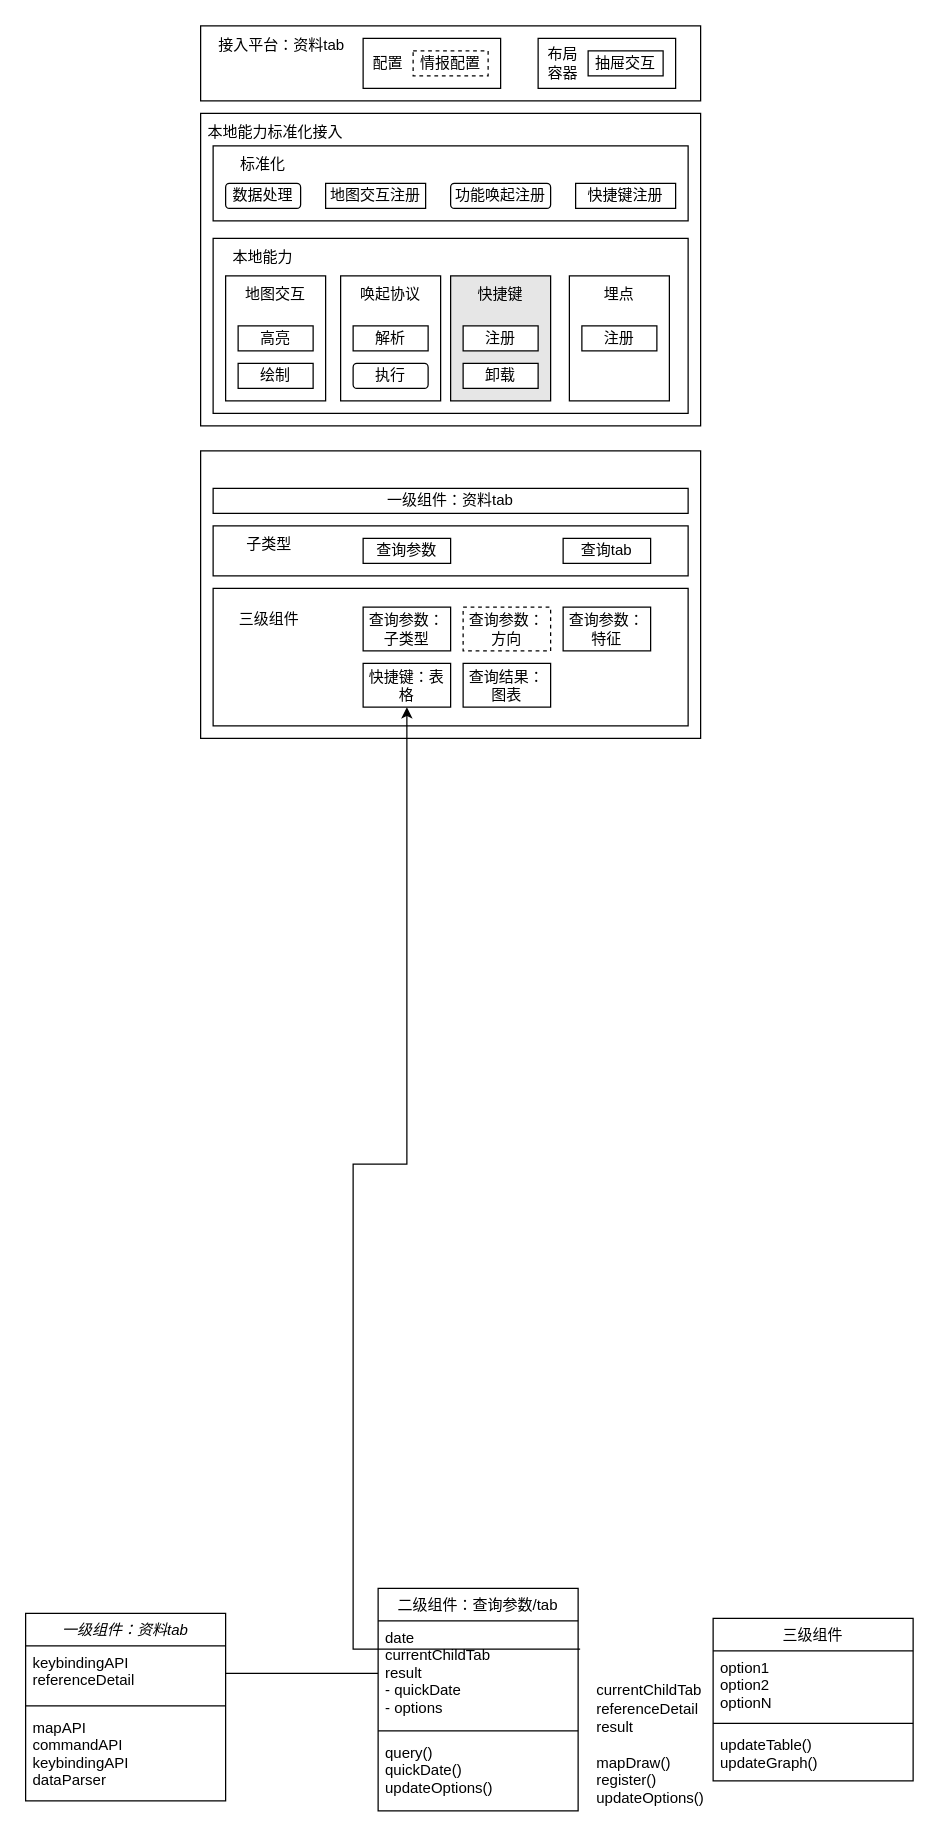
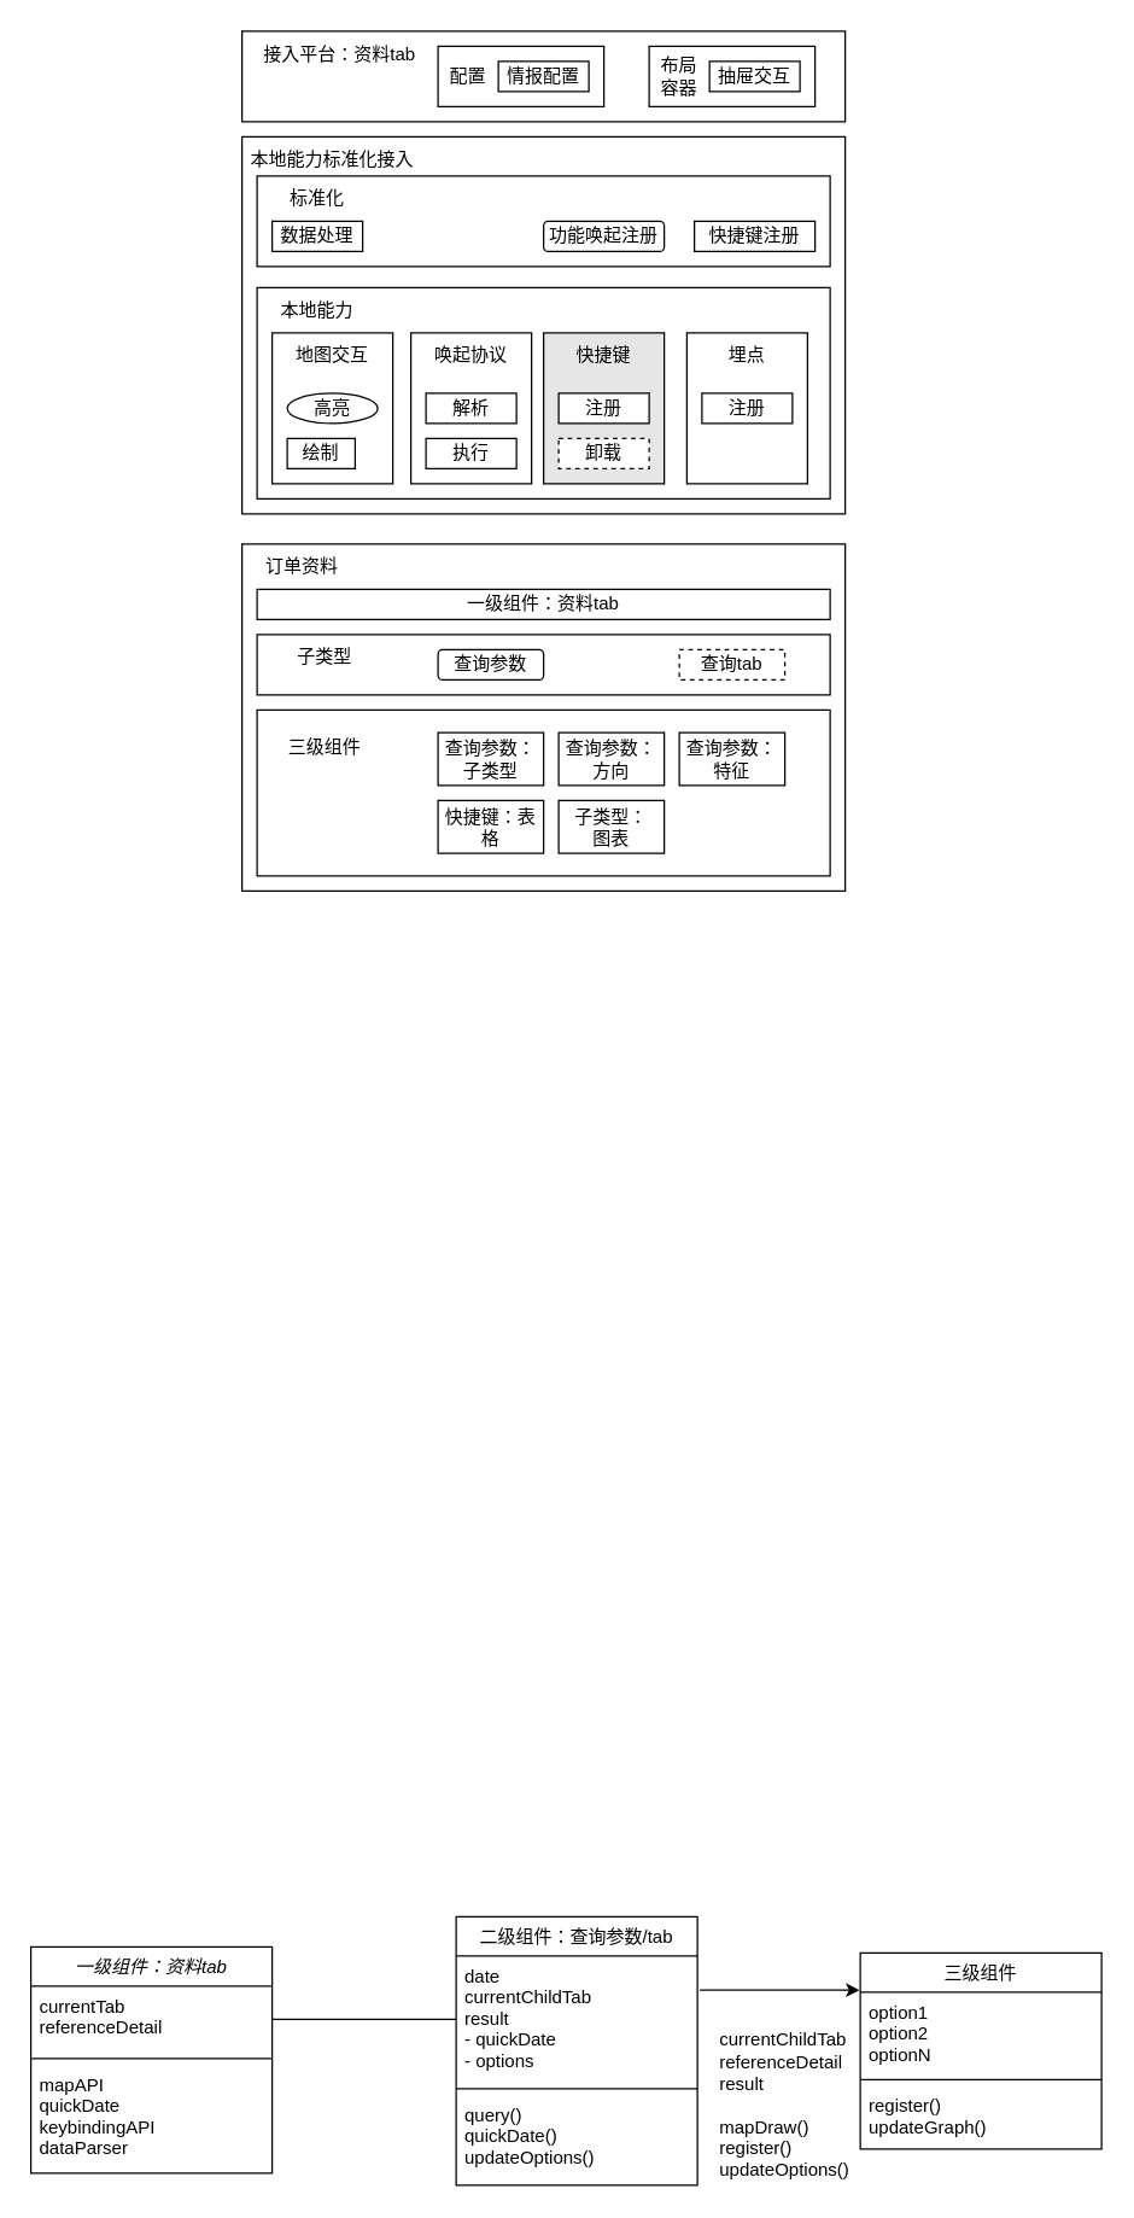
- <mxCell id="17" value="情报配置" style="rounded=0;whiteSpace=wrap;html=1;dashed=1;" parent="1" vertex="1"><mxGeometry x="330" y="40" width="60" height="20" as="geometry" /></mxCell>
+ <mxCell id="17" value="情报配置" style="rounded=0;whiteSpace=wrap;html=1;" parent="1" vertex="1"><mxGeometry x="330" y="40" width="60" height="20" as="geometry" /></mxCell>
- <mxCell id="20" value="数据处理" style="whiteSpace=wrap;html=1;rounded=1;" parent="1" vertex="1"><mxGeometry x="180" y="146" width="60" height="20" as="geometry" /></mxCell>
+ <mxCell id="20" value="数据处理" style="rounded=0;whiteSpace=wrap;html=1;" parent="1" vertex="1"><mxGeometry x="180" y="146" width="60" height="20" as="geometry" /></mxCell>
- <mxCell id="21" value="地图交互注册" style="rounded=0;whiteSpace=wrap;html=1;" parent="1" vertex="1"><mxGeometry x="260" y="146" width="80" height="20" as="geometry" /></mxCell>
- <mxCell id="27" value="高亮" style="rounded=0;whiteSpace=wrap;html=1;" parent="1" vertex="1"><mxGeometry x="190" y="260" width="60" height="20" as="geometry" /></mxCell>
+ <mxCell id="27" value="高亮" style="ellipse;whiteSpace=wrap;html=1;" parent="1" vertex="1"><mxGeometry x="190" y="260" width="60" height="20" as="geometry" /></mxCell>
- <mxCell id="28" value="绘制" style="rounded=0;whiteSpace=wrap;html=1;" parent="1" vertex="1"><mxGeometry x="190" y="290" width="60" height="20" as="geometry" /></mxCell>
+ <mxCell id="28" value="绘制" style="rounded=0;whiteSpace=wrap;html=1;" parent="1" vertex="1"><mxGeometry x="190" y="290" width="45" height="20" as="geometry" /></mxCell>
- <mxCell id="32" value="执行" style="whiteSpace=wrap;html=1;rounded=1;" parent="1" vertex="1"><mxGeometry x="282" y="290" width="60" height="20" as="geometry" /></mxCell>
+ <mxCell id="32" value="执行" style="rounded=0;whiteSpace=wrap;html=1;" parent="1" vertex="1"><mxGeometry x="282" y="290" width="60" height="20" as="geometry" /></mxCell>
- <mxCell id="36" value="卸载" style="rounded=0;whiteSpace=wrap;html=1;" parent="1" vertex="1"><mxGeometry x="370" y="290" width="60" height="20" as="geometry" /></mxCell>
+ <mxCell id="36" value="卸载" style="rounded=0;whiteSpace=wrap;html=1;dashed=1;" parent="1" vertex="1"><mxGeometry x="370" y="290" width="60" height="20" as="geometry" /></mxCell>
+ <mxCell id="6" value="订单资料" style="text;html=1;align=center;verticalAlign=middle;whiteSpace=wrap;rounded=0;" parent="1" vertex="1"><mxGeometry x="160" y="360" width="80" height="30" as="geometry" /></mxCell>
- <mxCell id="43" value="查询参数" style="rounded=0;whiteSpace=wrap;html=1;" parent="1" vertex="1"><mxGeometry x="290" y="430" width="70" height="20" as="geometry" /></mxCell>
+ <mxCell id="43" value="查询参数" style="whiteSpace=wrap;html=1;rounded=1;" parent="1" vertex="1"><mxGeometry x="290" y="430" width="70" height="20" as="geometry" /></mxCell>
- <mxCell id="44" value="查询tab" style="rounded=0;whiteSpace=wrap;html=1;" parent="1" vertex="1"><mxGeometry x="450" y="430" width="70" height="20" as="geometry" /></mxCell>
+ <mxCell id="44" value="查询tab" style="rounded=0;whiteSpace=wrap;html=1;dashed=1;" parent="1" vertex="1"><mxGeometry x="450" y="430" width="70" height="20" as="geometry" /></mxCell>
- <mxCell id="45" value="查询参数：方向" style="rounded=0;whiteSpace=wrap;html=1;dashed=1;" parent="1" vertex="1"><mxGeometry x="370" y="485" width="70" height="35" as="geometry" /></mxCell>
+ <mxCell id="45" value="查询参数：方向" style="rounded=0;whiteSpace=wrap;html=1;" parent="1" vertex="1"><mxGeometry x="370" y="485" width="70" height="35" as="geometry" /></mxCell>
- <mxCell id="48" value="查询结果：&lt;div&gt;图表&lt;/div&gt;" style="rounded=0;whiteSpace=wrap;html=1;" parent="1" vertex="1"><mxGeometry x="370" y="530" width="70" height="35" as="geometry" /></mxCell>
+ <mxCell id="48" value="子类型：&lt;div&gt;图表&lt;/div&gt;" style="rounded=0;whiteSpace=wrap;html=1;" parent="1" vertex="1"><mxGeometry x="370" y="530" width="70" height="35" as="geometry" /></mxCell>
- <mxCell id="53" value="" style="edgeStyle=orthogonalEdgeStyle;rounded=0;orthogonalLoop=1;jettySize=auto;html=1;exitX=1.01;exitY=0.269;exitDx=0;exitDy=0;exitPerimeter=0;" edge="1" parent="1" source="55" target="47"><mxGeometry relative="1" as="geometry" /></mxCell>
+ <mxCell id="53" value="" style="edgeStyle=orthogonalEdgeStyle;rounded=0;orthogonalLoop=1;jettySize=auto;html=1;entryX=-0.003;entryY=-0.026;entryDx=0;entryDy=0;entryPerimeter=0;exitX=1.01;exitY=0.269;exitDx=0;exitDy=0;exitPerimeter=0;" edge="1" parent="1" source="55" target="59"><mxGeometry relative="1" as="geometry" /></mxCell>
- <mxCell id="50" value="keybindingAPI&#10;referenceDetail" style="text;align=left;verticalAlign=top;spacingLeft=4;spacingRight=4;overflow=hidden;rotatable=0;points=[[0,0.5],[1,0.5]];portConstraint=eastwest;" vertex="1" parent="49"><mxGeometry y="26" width="160" height="44" as="geometry" /></mxCell>
+ <mxCell id="50" value="currentTab&#10;referenceDetail" style="text;align=left;verticalAlign=top;spacingLeft=4;spacingRight=4;overflow=hidden;rotatable=0;points=[[0,0.5],[1,0.5]];portConstraint=eastwest;" vertex="1" parent="49"><mxGeometry y="26" width="160" height="44" as="geometry" /></mxCell>
- <mxCell id="52" value="mapAPI&#10;commandAPI&#10;keybindingAPI&#10;dataParser" style="text;align=left;verticalAlign=top;spacingLeft=4;spacingRight=4;overflow=hidden;rotatable=0;points=[[0,0.5],[1,0.5]];portConstraint=eastwest;" vertex="1" parent="49"><mxGeometry y="78" width="160" height="72" as="geometry" /></mxCell>
+ <mxCell id="52" value="mapAPI&#10;quickDate&#10;keybindingAPI&#10;dataParser" style="text;align=left;verticalAlign=top;spacingLeft=4;spacingRight=4;overflow=hidden;rotatable=0;points=[[0,0.5],[1,0.5]];portConstraint=eastwest;" vertex="1" parent="49"><mxGeometry y="78" width="160" height="72" as="geometry" /></mxCell>
- <mxCell id="61" value="updateTable()&#10;updateGraph()" style="text;align=left;verticalAlign=top;spacingLeft=4;spacingRight=4;overflow=hidden;rotatable=0;points=[[0,0.5],[1,0.5]];portConstraint=eastwest;" vertex="1" parent="58"><mxGeometry y="88" width="160" height="42" as="geometry" /></mxCell>
+ <mxCell id="61" value="register()&#10;updateGraph()" style="text;align=left;verticalAlign=top;spacingLeft=4;spacingRight=4;overflow=hidden;rotatable=0;points=[[0,0.5],[1,0.5]];portConstraint=eastwest;" vertex="1" parent="58"><mxGeometry y="88" width="160" height="42" as="geometry" /></mxCell>
